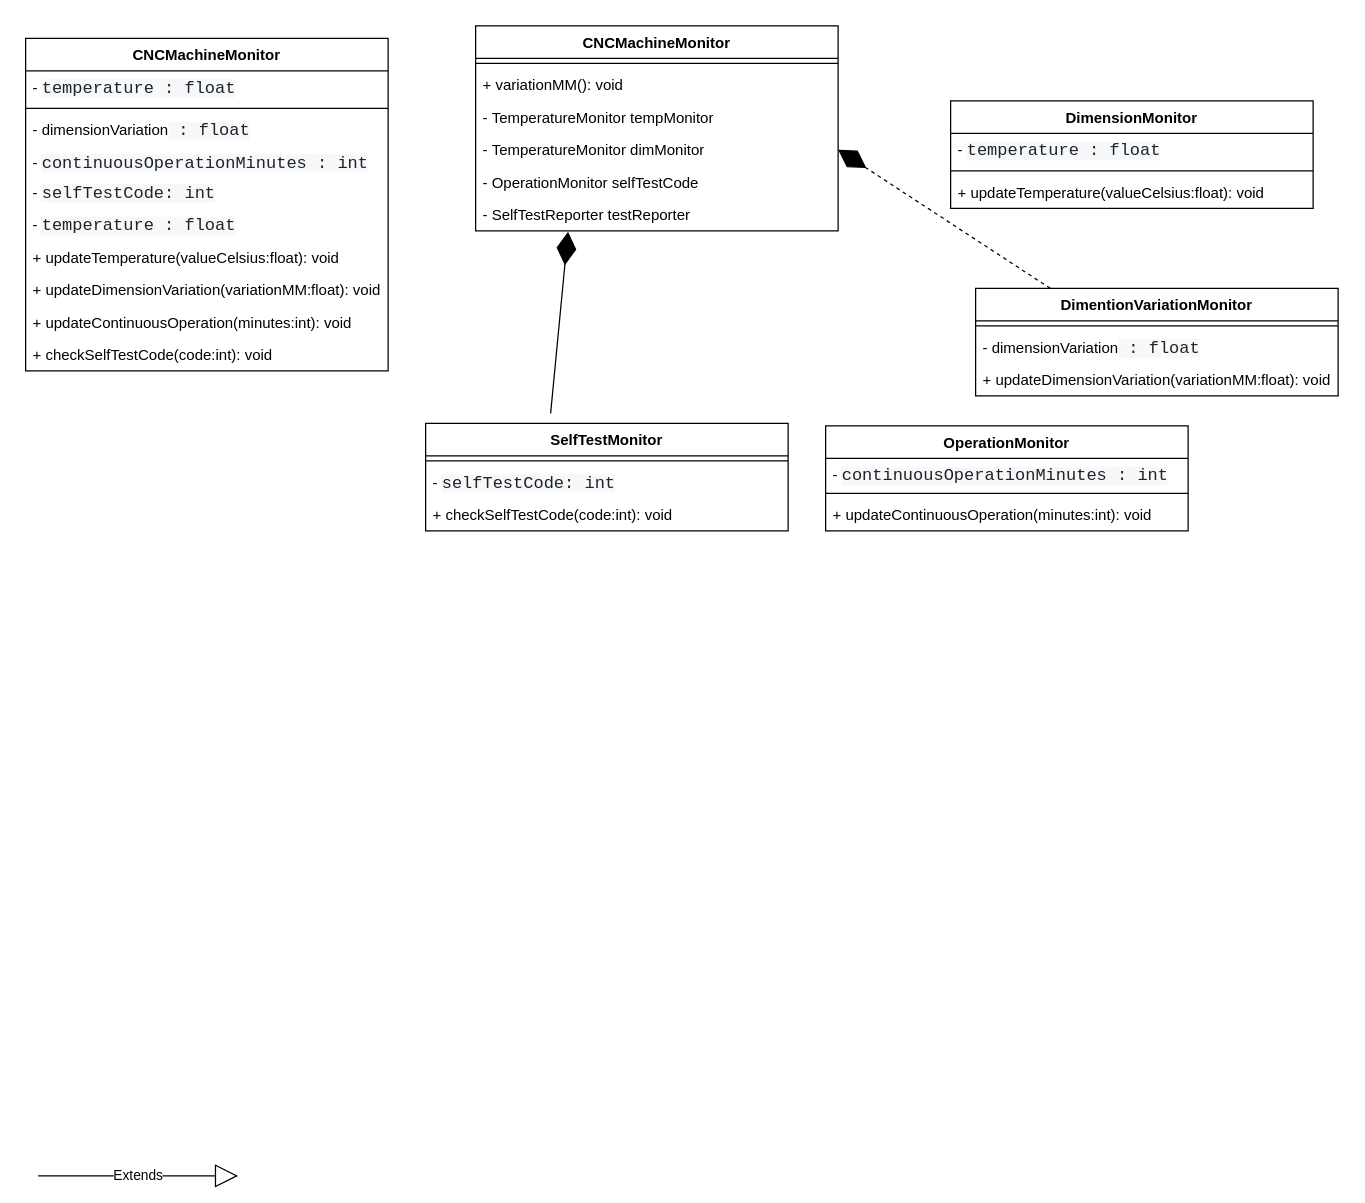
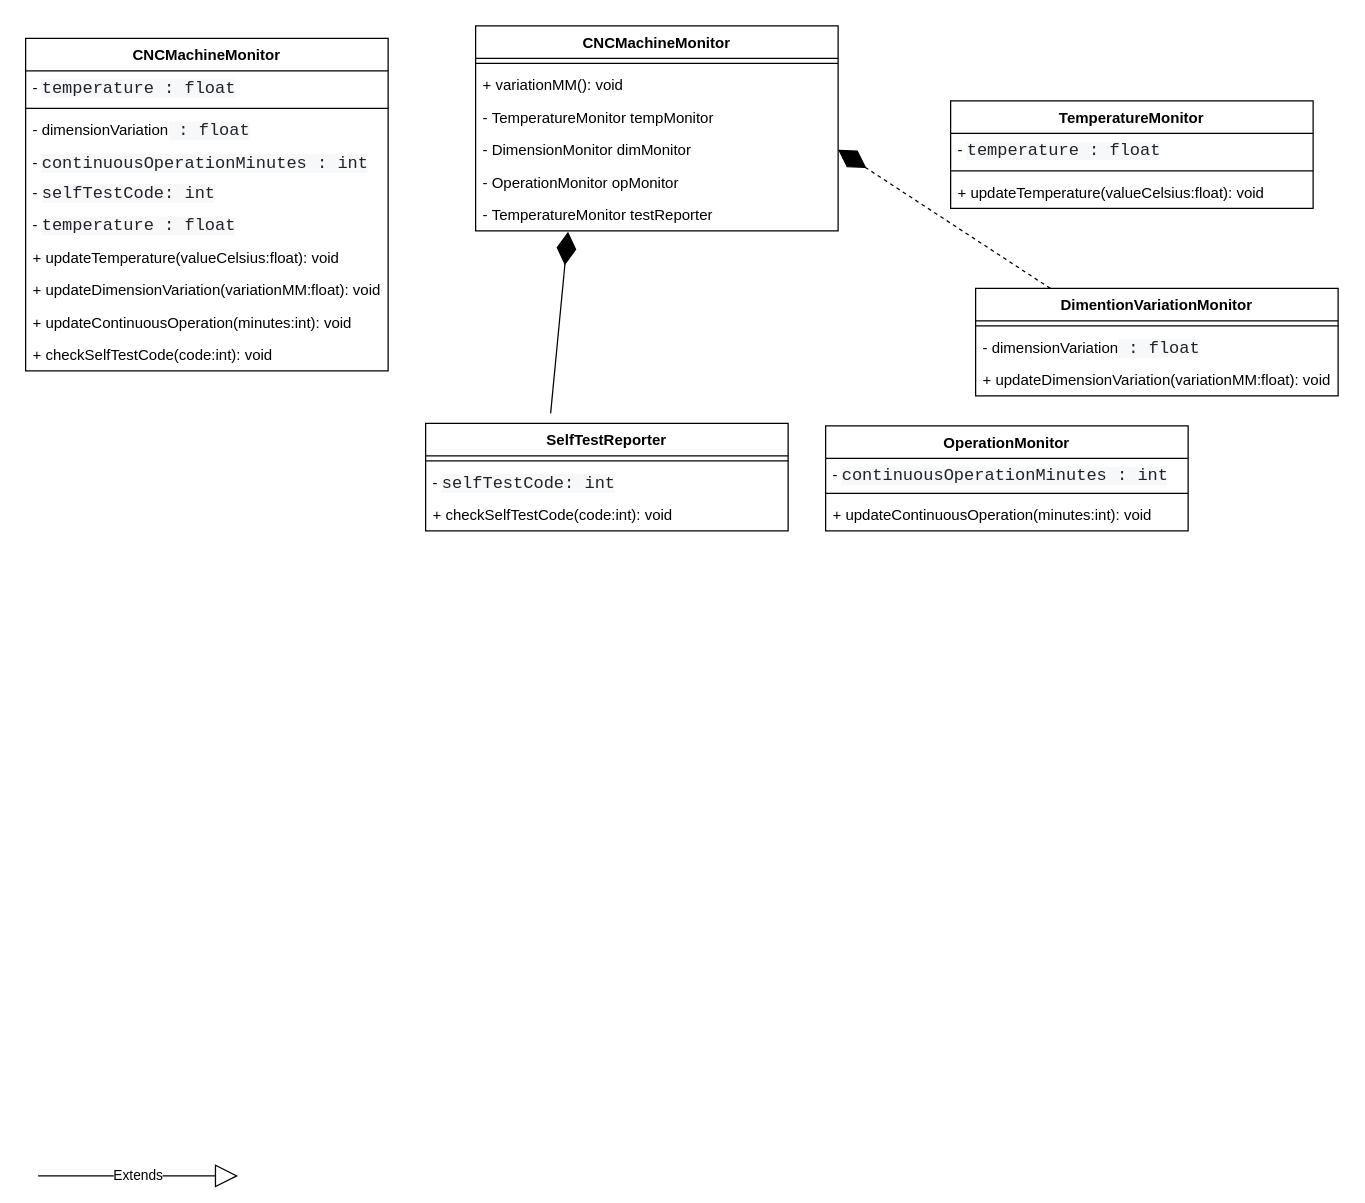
- <mxCell id="13" value="DimensionMonitor" style="swimlane;fontStyle=1;align=center;verticalAlign=top;childLayout=stackLayout;horizontal=1;startSize=26;horizontalStack=0;resizeParent=1;resizeParentMax=0;resizeLast=0;collapsible=1;marginBottom=0;whiteSpace=wrap;html=1;" vertex="1" parent="1"><mxGeometry x="760" y="80" width="290" height="86" as="geometry" /></mxCell>
+ <mxCell id="13" value="TemperatureMonitor" style="swimlane;fontStyle=1;align=center;verticalAlign=top;childLayout=stackLayout;horizontal=1;startSize=26;horizontalStack=0;resizeParent=1;resizeParentMax=0;resizeLast=0;collapsible=1;marginBottom=0;whiteSpace=wrap;html=1;" vertex="1" parent="1"><mxGeometry x="760" y="80" width="290" height="86" as="geometry" /></mxCell>
- <mxCell id="33" value="-&amp;nbsp;TemperatureMonitor dimMonitor" style="text;strokeColor=none;fillColor=none;align=left;verticalAlign=top;spacingLeft=4;spacingRight=4;overflow=hidden;rotatable=0;points=[[0,0.5],[1,0.5]];portConstraint=eastwest;whiteSpace=wrap;html=1;" vertex="1" parent="29"><mxGeometry y="86" width="290" height="26" as="geometry" /></mxCell>
+ <mxCell id="33" value="-&amp;nbsp;DimensionMonitor dimMonitor" style="text;strokeColor=none;fillColor=none;align=left;verticalAlign=top;spacingLeft=4;spacingRight=4;overflow=hidden;rotatable=0;points=[[0,0.5],[1,0.5]];portConstraint=eastwest;whiteSpace=wrap;html=1;" vertex="1" parent="29"><mxGeometry y="86" width="290" height="26" as="geometry" /></mxCell>
- <mxCell id="34" value="-&amp;nbsp;OperationMonitor selfTestCode" style="text;strokeColor=none;fillColor=none;align=left;verticalAlign=top;spacingLeft=4;spacingRight=4;overflow=hidden;rotatable=0;points=[[0,0.5],[1,0.5]];portConstraint=eastwest;whiteSpace=wrap;html=1;" vertex="1" parent="29"><mxGeometry y="112" width="290" height="26" as="geometry" /></mxCell>
+ <mxCell id="34" value="-&amp;nbsp;OperationMonitor opMonitor" style="text;strokeColor=none;fillColor=none;align=left;verticalAlign=top;spacingLeft=4;spacingRight=4;overflow=hidden;rotatable=0;points=[[0,0.5],[1,0.5]];portConstraint=eastwest;whiteSpace=wrap;html=1;" vertex="1" parent="29"><mxGeometry y="112" width="290" height="26" as="geometry" /></mxCell>
- <mxCell id="35" value="-&amp;nbsp;SelfTestReporter testReporter" style="text;strokeColor=none;fillColor=none;align=left;verticalAlign=top;spacingLeft=4;spacingRight=4;overflow=hidden;rotatable=0;points=[[0,0.5],[1,0.5]];portConstraint=eastwest;whiteSpace=wrap;html=1;" vertex="1" parent="29"><mxGeometry y="138" width="290" height="26" as="geometry" /></mxCell>
+ <mxCell id="35" value="-&amp;nbsp;TemperatureMonitor testReporter" style="text;strokeColor=none;fillColor=none;align=left;verticalAlign=top;spacingLeft=4;spacingRight=4;overflow=hidden;rotatable=0;points=[[0,0.5],[1,0.5]];portConstraint=eastwest;whiteSpace=wrap;html=1;" vertex="1" parent="29"><mxGeometry y="138" width="290" height="26" as="geometry" /></mxCell>
- <mxCell id="25" value="SelfTestMonitor" style="swimlane;fontStyle=1;align=center;verticalAlign=top;childLayout=stackLayout;horizontal=1;startSize=26;horizontalStack=0;resizeParent=1;resizeParentMax=0;resizeLast=0;collapsible=1;marginBottom=0;whiteSpace=wrap;html=1;" vertex="1" parent="1"><mxGeometry x="340" y="338" width="290" height="86" as="geometry" /></mxCell>
+ <mxCell id="25" value="SelfTestReporter" style="swimlane;fontStyle=1;align=center;verticalAlign=top;childLayout=stackLayout;horizontal=1;startSize=26;horizontalStack=0;resizeParent=1;resizeParentMax=0;resizeLast=0;collapsible=1;marginBottom=0;whiteSpace=wrap;html=1;" vertex="1" parent="1"><mxGeometry x="340" y="338" width="290" height="86" as="geometry" /></mxCell>
